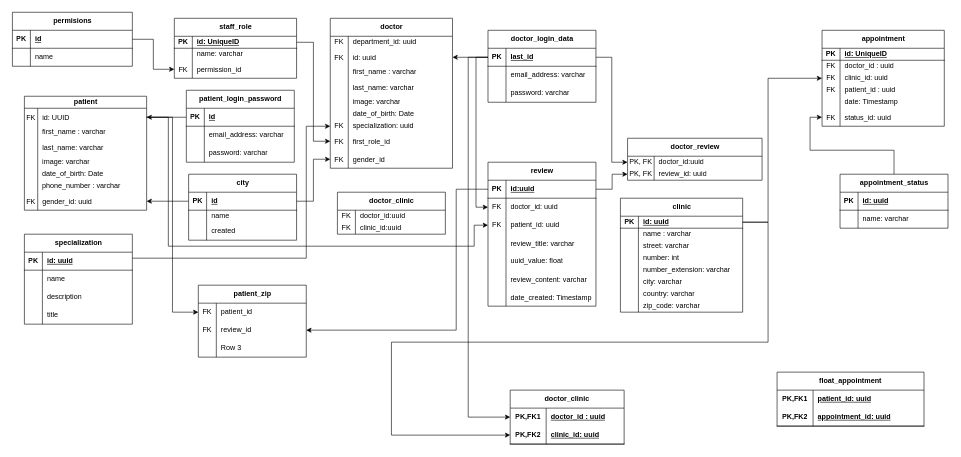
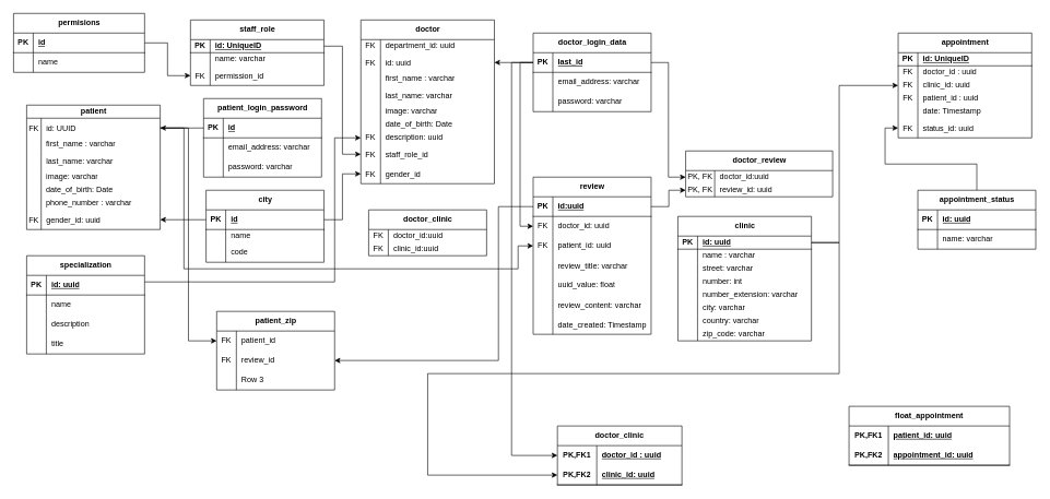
- <mxCell id="23" value="specialization: uuid" style="shape=partialRectangle;connectable=0;fillColor=none;top=0;left=0;bottom=0;right=0;align=left;spacingLeft=6;overflow=hidden;whiteSpace=wrap;html=1;spacing=2;" parent="21" vertex="1"><mxGeometry x="30" width="173.81" height="20" as="geometry"><mxRectangle width="173.81" height="20" as="alternateBounds" /></mxGeometry></mxCell>
+ <mxCell id="23" value="description: uuid" style="shape=partialRectangle;connectable=0;fillColor=none;top=0;left=0;bottom=0;right=0;align=left;spacingLeft=6;overflow=hidden;whiteSpace=wrap;html=1;spacing=2;" parent="21" vertex="1"><mxGeometry x="30" width="173.81" height="20" as="geometry"><mxRectangle width="173.81" height="20" as="alternateBounds" /></mxGeometry></mxCell>
- <mxCell id="26" value="first_role_id" style="shape=partialRectangle;connectable=0;fillColor=none;top=0;left=0;bottom=0;right=0;align=left;spacingLeft=6;overflow=hidden;" vertex="1" parent="24"><mxGeometry x="30" width="173.81" height="30" as="geometry"><mxRectangle width="173.81" height="30" as="alternateBounds" /></mxGeometry></mxCell>
+ <mxCell id="26" value="staff_role_id" style="shape=partialRectangle;connectable=0;fillColor=none;top=0;left=0;bottom=0;right=0;align=left;spacingLeft=6;overflow=hidden;" vertex="1" parent="24"><mxGeometry x="30" width="173.81" height="30" as="geometry"><mxRectangle width="173.81" height="30" as="alternateBounds" /></mxGeometry></mxCell>
- <mxCell id="142" value="created" style="shape=partialRectangle;connectable=0;fillColor=none;top=0;left=0;bottom=0;right=0;align=left;spacingLeft=6;overflow=hidden;whiteSpace=wrap;html=1;" vertex="1" parent="140"><mxGeometry x="30" width="150" height="30" as="geometry"><mxRectangle width="150" height="30" as="alternateBounds" /></mxGeometry></mxCell>
+ <mxCell id="142" value="code" style="shape=partialRectangle;connectable=0;fillColor=none;top=0;left=0;bottom=0;right=0;align=left;spacingLeft=6;overflow=hidden;whiteSpace=wrap;html=1;" vertex="1" parent="140"><mxGeometry x="30" width="150" height="30" as="geometry"><mxRectangle width="150" height="30" as="alternateBounds" /></mxGeometry></mxCell>
